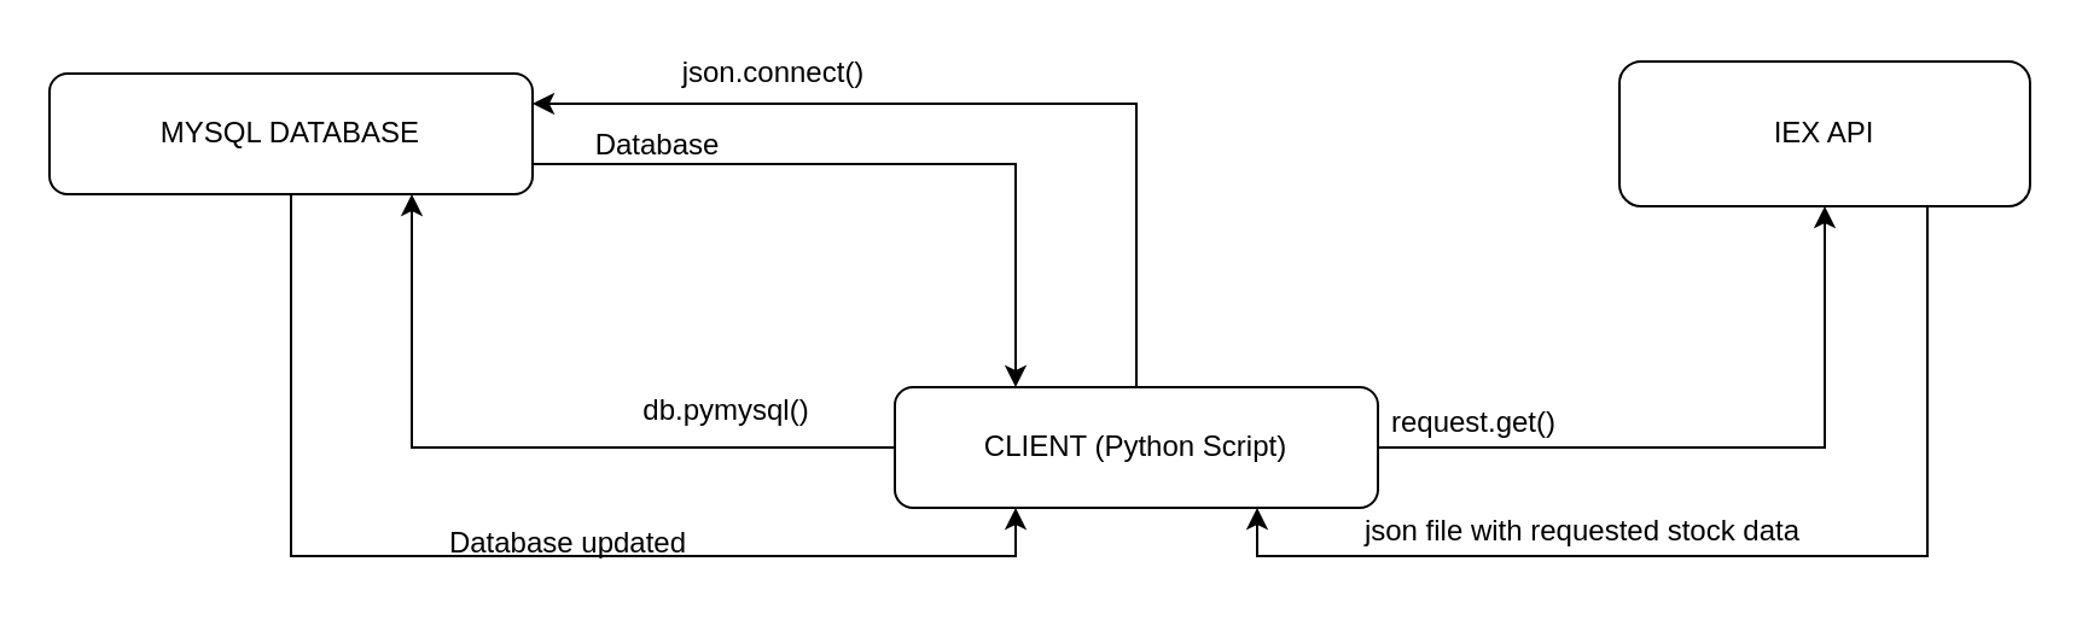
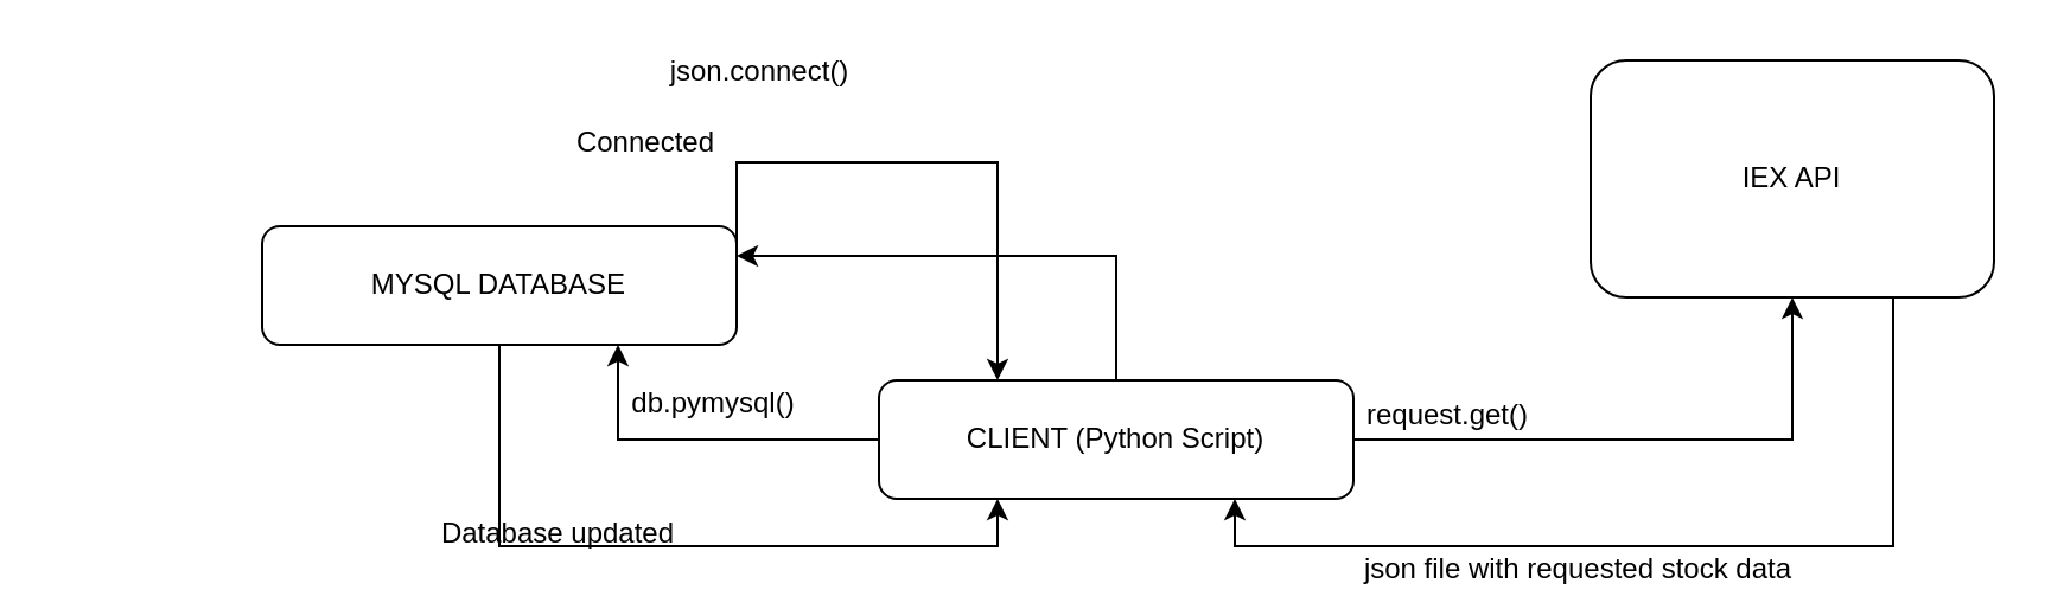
- <mxCell id="8" value="MYSQL DATABASE" style="rounded=1;whiteSpace=wrap;html=1;" vertex="1" parent="1"><mxGeometry x="20" y="30" width="200" height="50" as="geometry" /></mxCell>
+ <mxCell id="8" value="MYSQL DATABASE" style="rounded=1;whiteSpace=wrap;html=1;" vertex="1" parent="1"><mxGeometry x="110" y="95" width="200" height="50" as="geometry" /></mxCell>
- <mxCell id="12" value="IEX API" style="rounded=1;whiteSpace=wrap;html=1;" vertex="1" parent="1"><mxGeometry x="670" y="25" width="170" height="60" as="geometry" /></mxCell>
+ <mxCell id="12" value="IEX API" style="rounded=1;whiteSpace=wrap;html=1;" vertex="1" parent="1"><mxGeometry x="670" y="25" width="170" height="100" as="geometry" /></mxCell>
- <mxCell id="13" value="Database" style="text;html=1;strokeColor=none;fillColor=none;align=center;verticalAlign=middle;whiteSpace=wrap;rounded=0;" vertex="1" parent="1"><mxGeometry x="237" y="50" width="70" height="20" as="geometry" /></mxCell>
+ <mxCell id="13" value="Connected" style="text;html=1;strokeColor=none;fillColor=none;align=center;verticalAlign=middle;whiteSpace=wrap;rounded=0;" vertex="1" parent="1"><mxGeometry x="237" y="50" width="70" height="20" as="geometry" /></mxCell>
- <mxCell id="14" value="json file with requested stock data" style="text;html=1;strokeColor=none;fillColor=none;align=center;verticalAlign=middle;whiteSpace=wrap;rounded=0;" vertex="1" parent="1"><mxGeometry x="560" y="210" width="190" height="20" as="geometry" /></mxCell>
+ <mxCell id="14" value="json file with requested stock data" style="text;html=1;strokeColor=none;fillColor=none;align=center;verticalAlign=middle;whiteSpace=wrap;rounded=0;" vertex="1" parent="1"><mxGeometry x="570" y="230" width="190" height="20" as="geometry" /></mxCell>
